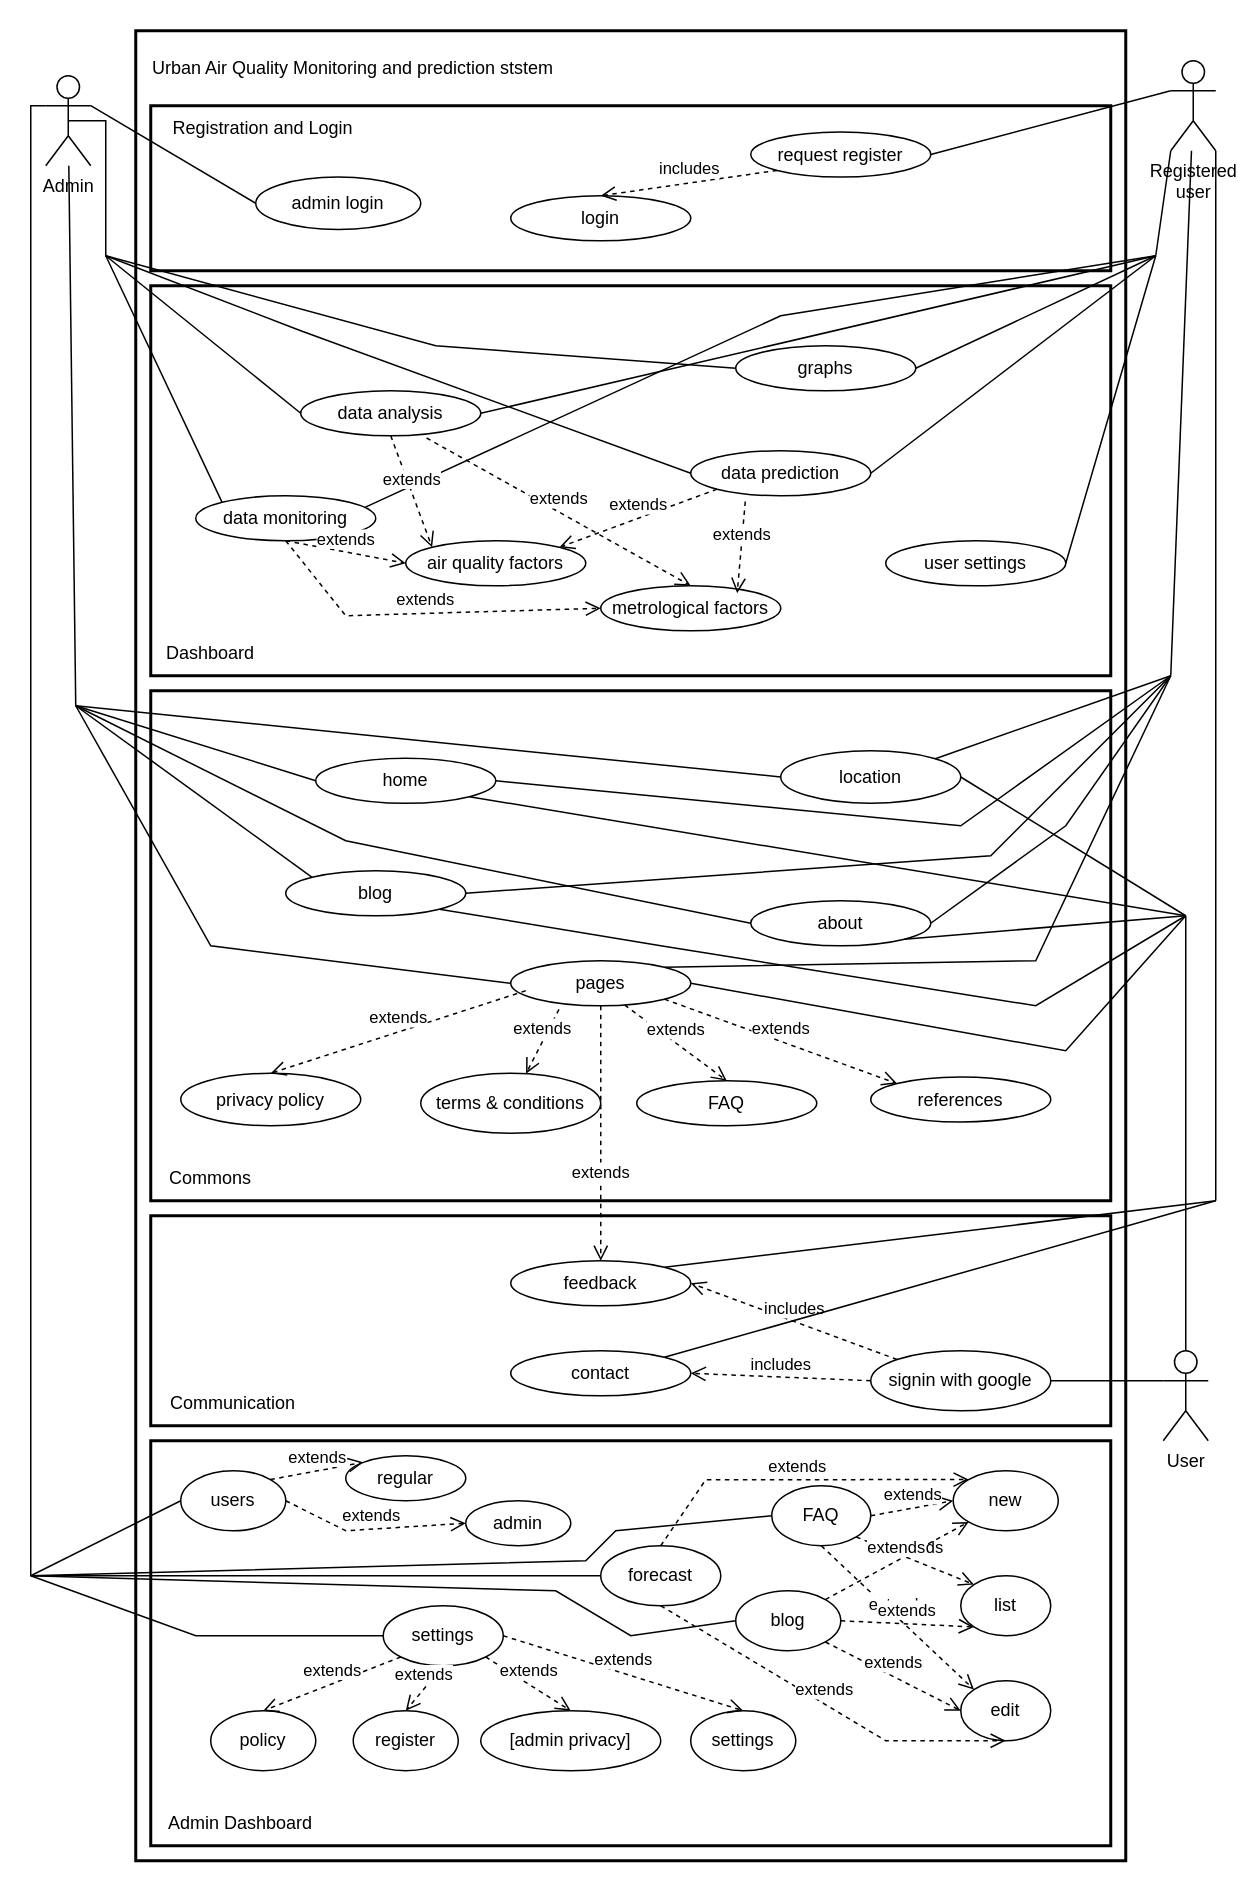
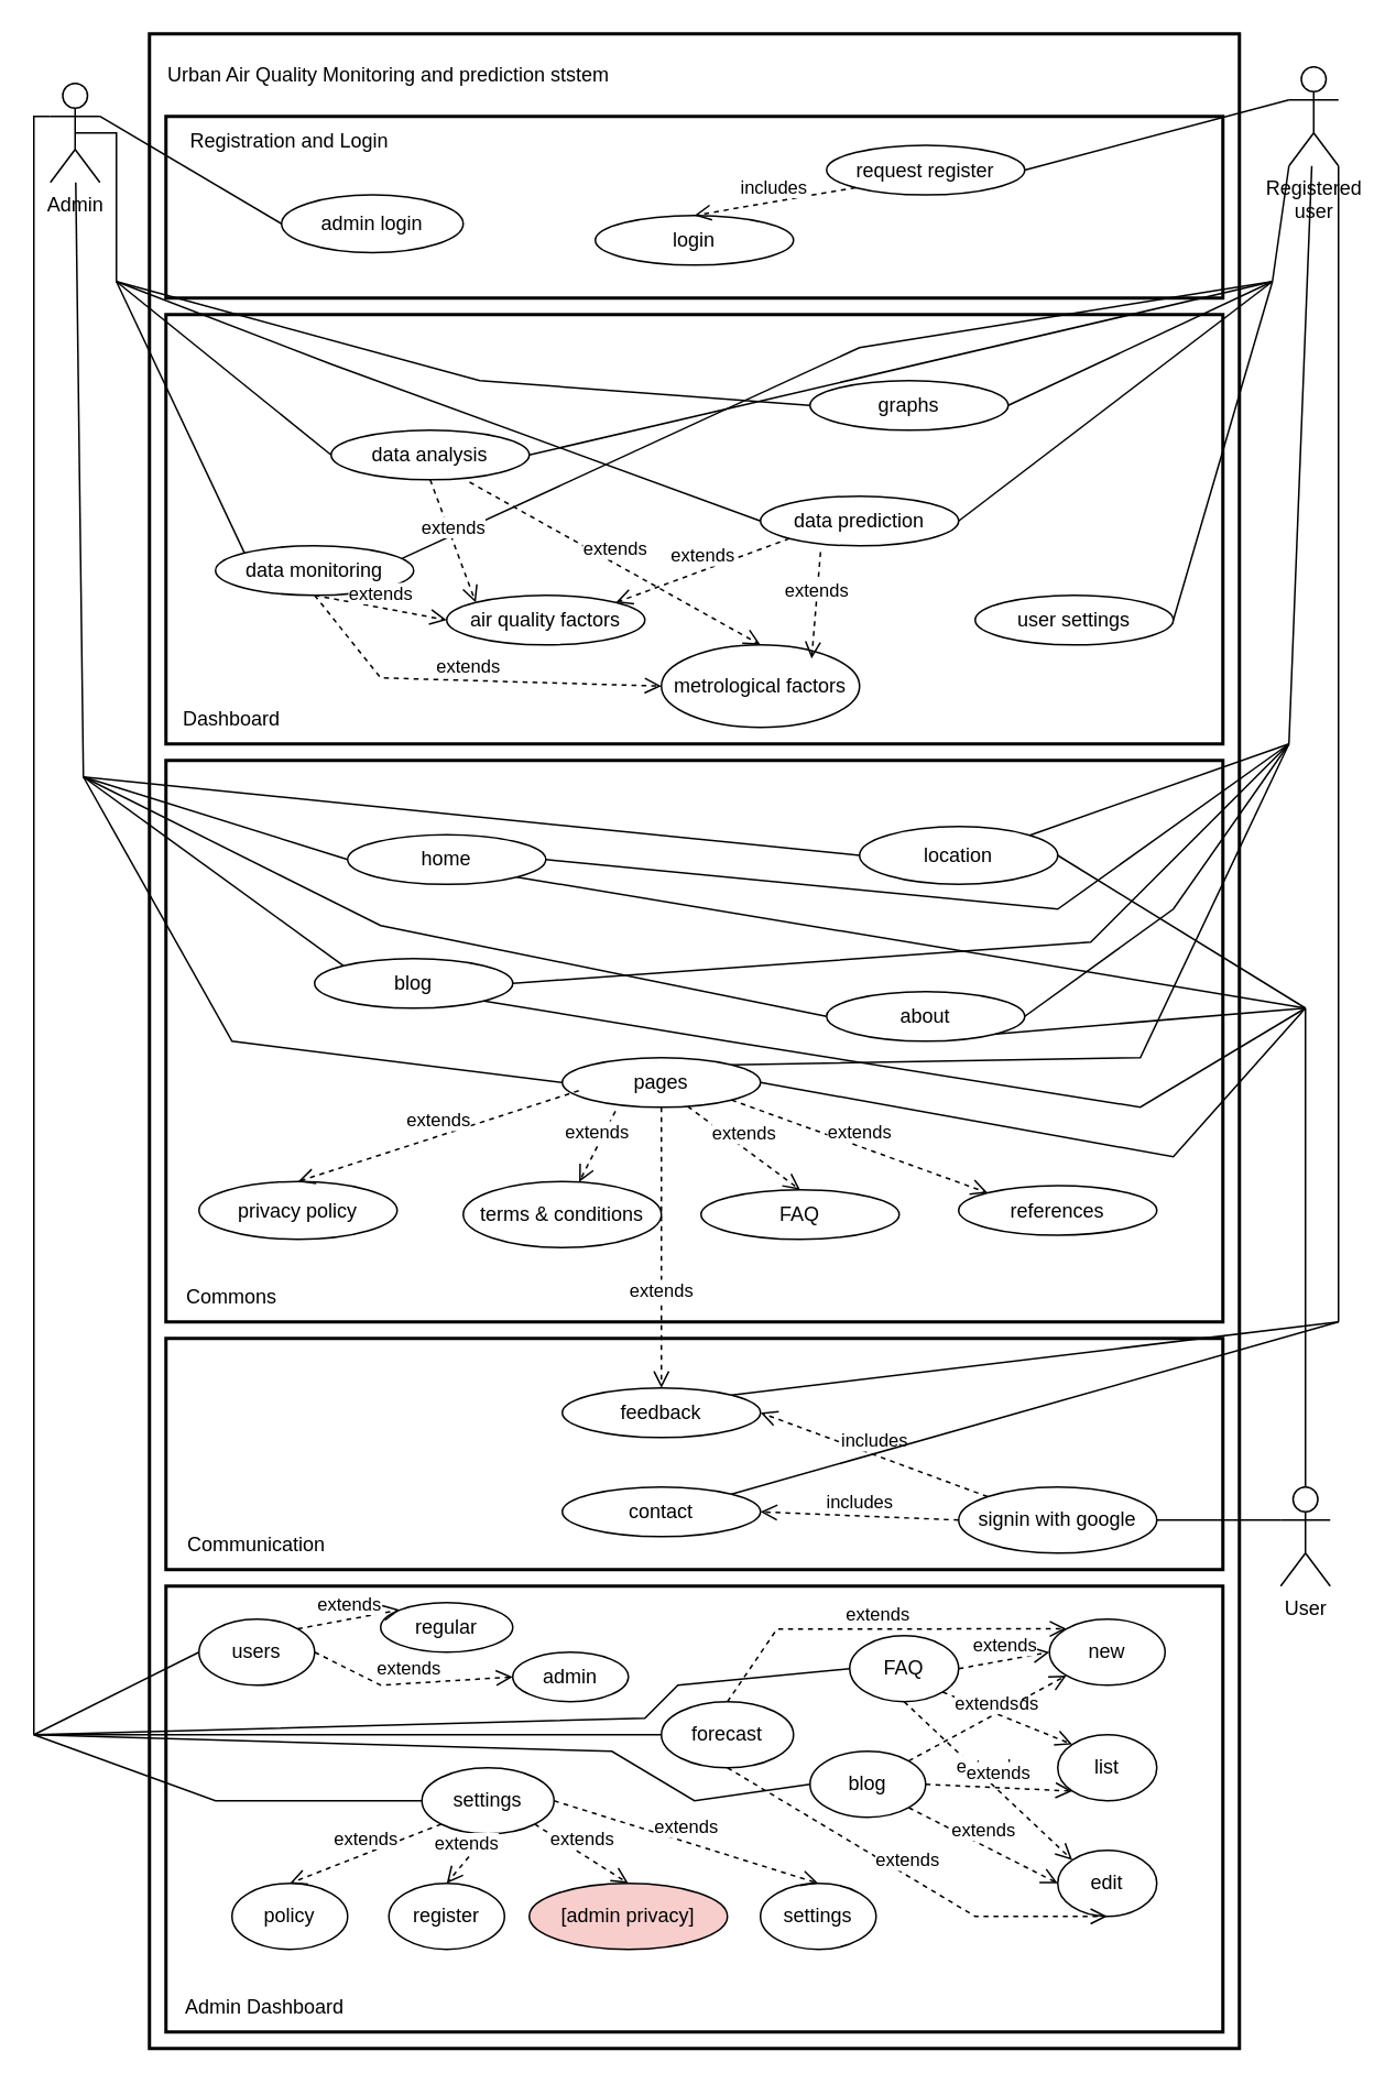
- <mxCell id="9" value="login" style="ellipse;whiteSpace=wrap;html=1;" vertex="1" parent="1"><mxGeometry x="340" y="130" width="120" height="30" as="geometry" /></mxCell>
+ <mxCell id="9" value="login" style="ellipse;whiteSpace=wrap;html=1;" vertex="1" parent="1"><mxGeometry x="360" y="130" width="120" height="30" as="geometry" /></mxCell>
- <mxCell id="21" value="metrological factors" style="ellipse;whiteSpace=wrap;html=1;" vertex="1" parent="1"><mxGeometry x="400" y="390" width="120" height="30" as="geometry" /></mxCell>
+ <mxCell id="21" value="metrological factors" style="ellipse;whiteSpace=wrap;html=1;" vertex="1" parent="1"><mxGeometry x="400" y="390" width="120" height="50" as="geometry" /></mxCell>
- <mxCell id="97" value="[admin privacy]" style="ellipse;whiteSpace=wrap;html=1;" vertex="1" parent="1"><mxGeometry x="320" y="1140" width="120" height="40" as="geometry" /></mxCell>
+ <mxCell id="97" value="[admin privacy]" style="ellipse;whiteSpace=wrap;html=1;fillColor=#f8cecc;" vertex="1" parent="1"><mxGeometry x="320" y="1140" width="120" height="40" as="geometry" /></mxCell>
